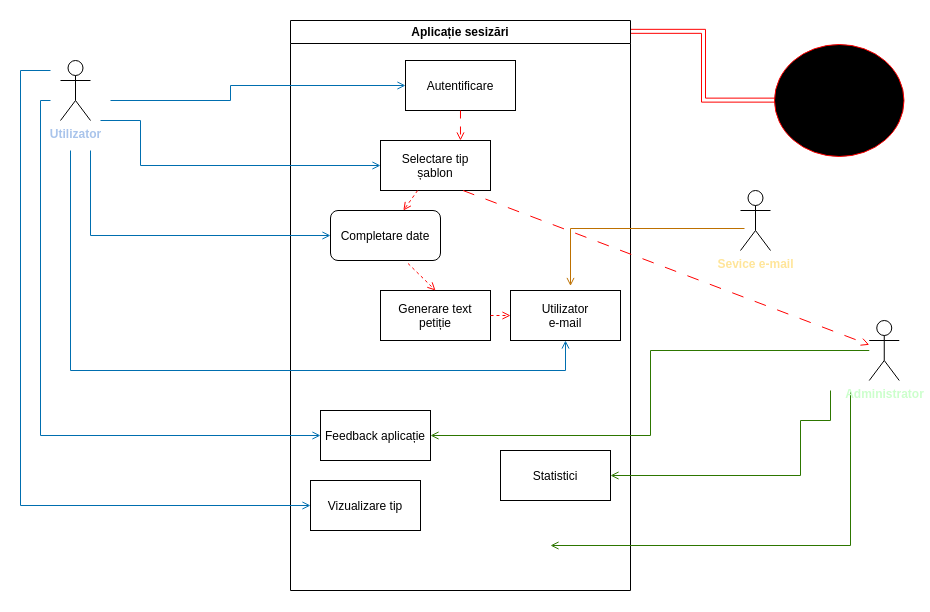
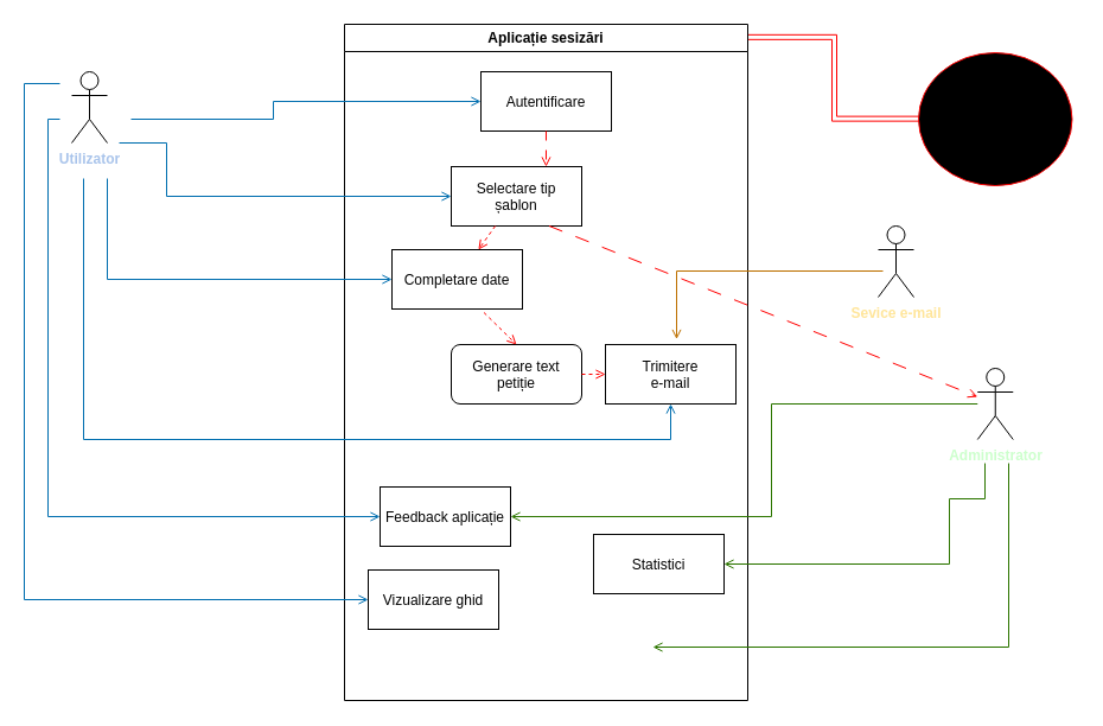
- <mxCell id="7" value="Completare date" style="rounded=1;" parent="3" vertex="1"><mxGeometry x="40" y="190" width="110" height="50" as="geometry" /></mxCell>
+ <mxCell id="7" value="Completare date" style="" parent="3" vertex="1"><mxGeometry x="40" y="190" width="110" height="50" as="geometry" /></mxCell>
- <mxCell id="12" value="Utilizator&#10;e-mail" style="" parent="3" vertex="1"><mxGeometry x="220" y="270" width="110" height="50" as="geometry" /></mxCell>
+ <mxCell id="12" value="Trimitere&#10;e-mail" style="" parent="3" vertex="1"><mxGeometry x="220" y="270" width="110" height="50" as="geometry" /></mxCell>
- <mxCell id="9" value="Generare text&#10;petiție" style="" parent="3" vertex="1"><mxGeometry x="90" y="270" width="110" height="50" as="geometry" /></mxCell>
+ <mxCell id="9" value="Generare text&#10;petiție" style="rounded=1;" parent="3" vertex="1"><mxGeometry x="90" y="270" width="110" height="50" as="geometry" /></mxCell>
- <mxCell id="26" value="&lt;b&gt;&lt;font color=&quot;#ccffcc&quot;&gt;Administrator&lt;/font&gt;&lt;/b&gt;" style="shape=umlActor;html=1;verticalLabelPosition=bottom;verticalAlign=top;align=center;" parent="1" vertex="1"><mxGeometry x="868.75" y="320" width="30" height="60" as="geometry" /></mxCell>
+ <mxCell id="26" value="&lt;b&gt;&lt;font color=&quot;#ccffcc&quot;&gt;Administrator&lt;/font&gt;&lt;/b&gt;" style="shape=umlActor;html=1;verticalLabelPosition=bottom;verticalAlign=top;align=center;" parent="1" vertex="1"><mxGeometry x="823.75" y="310" width="30" height="60" as="geometry" /></mxCell>
- <mxCell id="18" value="Vizualizare tip" style="" parent="3" vertex="1"><mxGeometry x="20" y="460" width="110" height="50" as="geometry" /></mxCell>
+ <mxCell id="18" value="Vizualizare ghid" style="" parent="3" vertex="1"><mxGeometry x="20" y="460" width="110" height="50" as="geometry" /></mxCell>
